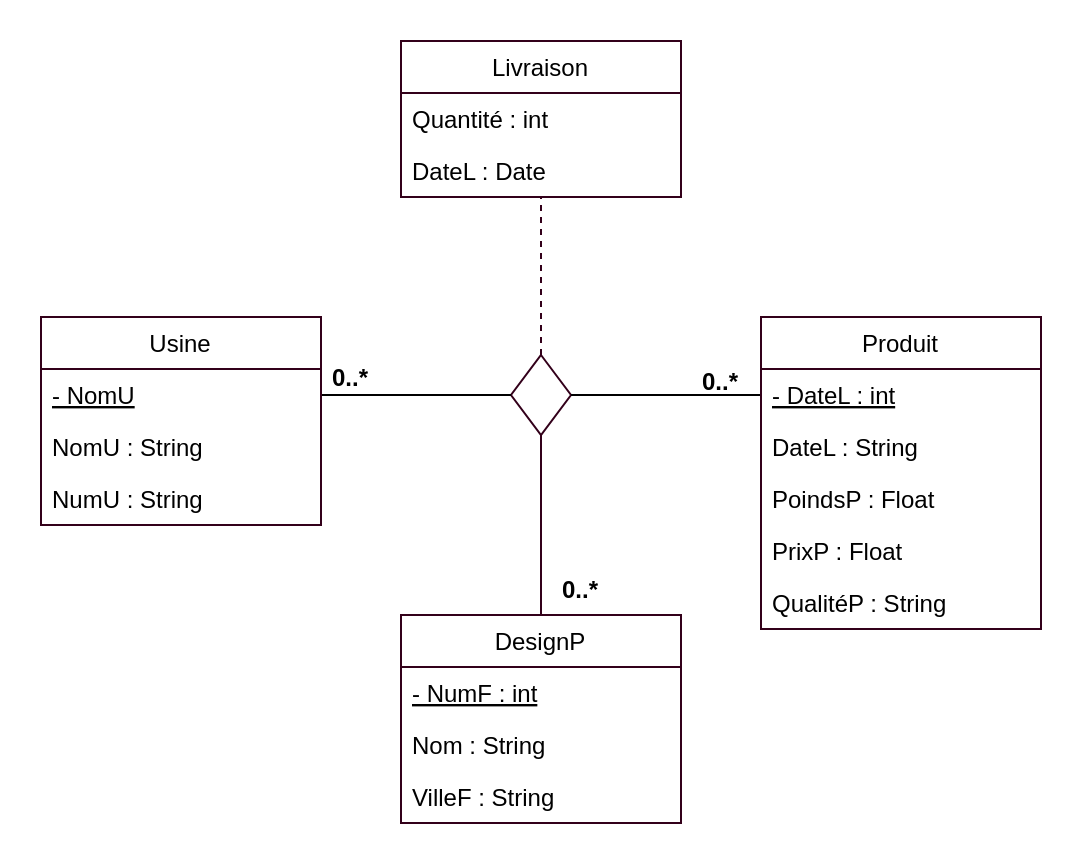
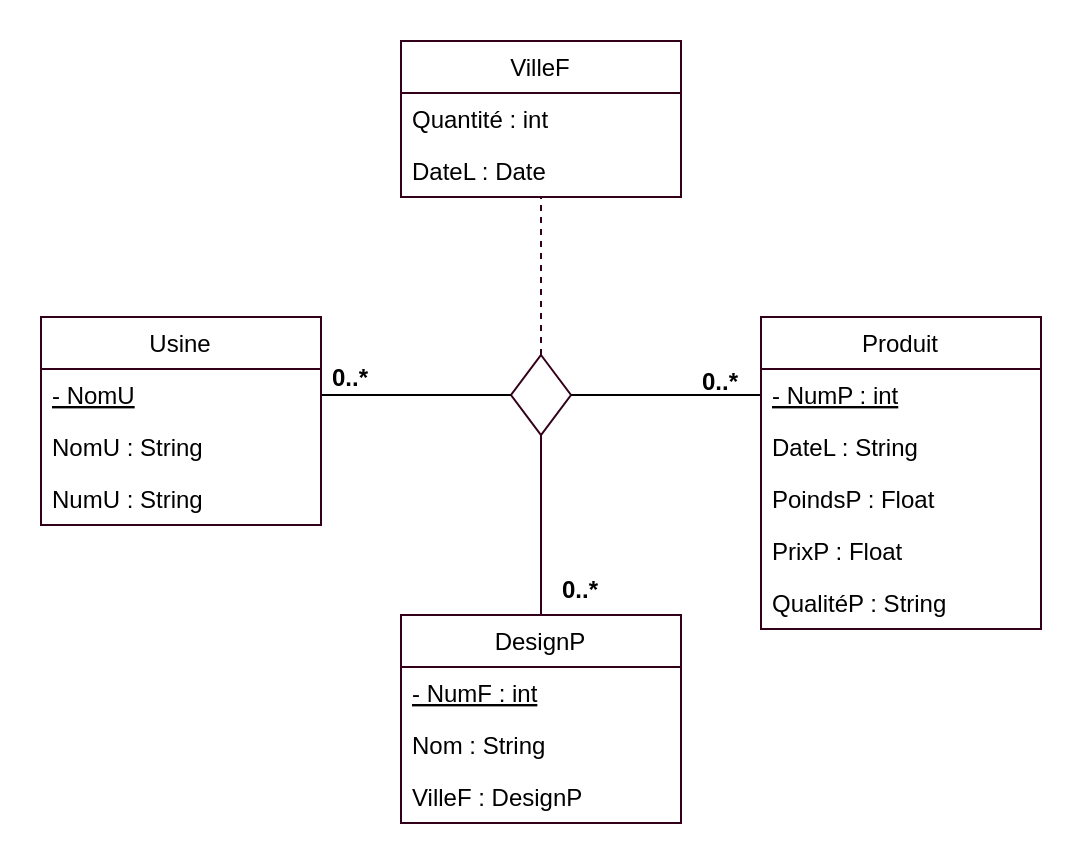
- <mxCell id="20" value="Livraison" style="swimlane;fontStyle=0;childLayout=stackLayout;horizontal=1;startSize=26;fillColor=none;horizontalStack=0;resizeParent=1;resizeParentMax=0;resizeLast=0;collapsible=1;marginBottom=0;strokeColor=#33001A;" vertex="1" parent="1"><mxGeometry x="200" y="20" width="140" height="78" as="geometry" /></mxCell>
+ <mxCell id="20" value="VilleF" style="swimlane;fontStyle=0;childLayout=stackLayout;horizontal=1;startSize=26;fillColor=none;horizontalStack=0;resizeParent=1;resizeParentMax=0;resizeLast=0;collapsible=1;marginBottom=0;strokeColor=#33001A;" vertex="1" parent="1"><mxGeometry x="200" y="20" width="140" height="78" as="geometry" /></mxCell>
- <mxCell id="15" value="- DateL : int" style="text;strokeColor=none;fillColor=none;align=left;verticalAlign=top;spacingLeft=4;spacingRight=4;overflow=hidden;rotatable=0;points=[[0,0.5],[1,0.5]];portConstraint=eastwest;fontStyle=4" vertex="1" parent="14"><mxGeometry y="26" width="140" height="26" as="geometry" /></mxCell>
+ <mxCell id="15" value="- NumP : int" style="text;strokeColor=none;fillColor=none;align=left;verticalAlign=top;spacingLeft=4;spacingRight=4;overflow=hidden;rotatable=0;points=[[0,0.5],[1,0.5]];portConstraint=eastwest;fontStyle=4" vertex="1" parent="14"><mxGeometry y="26" width="140" height="26" as="geometry" /></mxCell>
- <mxCell id="13" value="VilleF : String" style="text;strokeColor=none;fillColor=none;align=left;verticalAlign=top;spacingLeft=4;spacingRight=4;overflow=hidden;rotatable=0;points=[[0,0.5],[1,0.5]];portConstraint=eastwest;" vertex="1" parent="10"><mxGeometry y="78" width="140" height="26" as="geometry" /></mxCell>
+ <mxCell id="13" value="VilleF : DesignP" style="text;strokeColor=none;fillColor=none;align=left;verticalAlign=top;spacingLeft=4;spacingRight=4;overflow=hidden;rotatable=0;points=[[0,0.5],[1,0.5]];portConstraint=eastwest;" vertex="1" parent="10"><mxGeometry y="78" width="140" height="26" as="geometry" /></mxCell>
